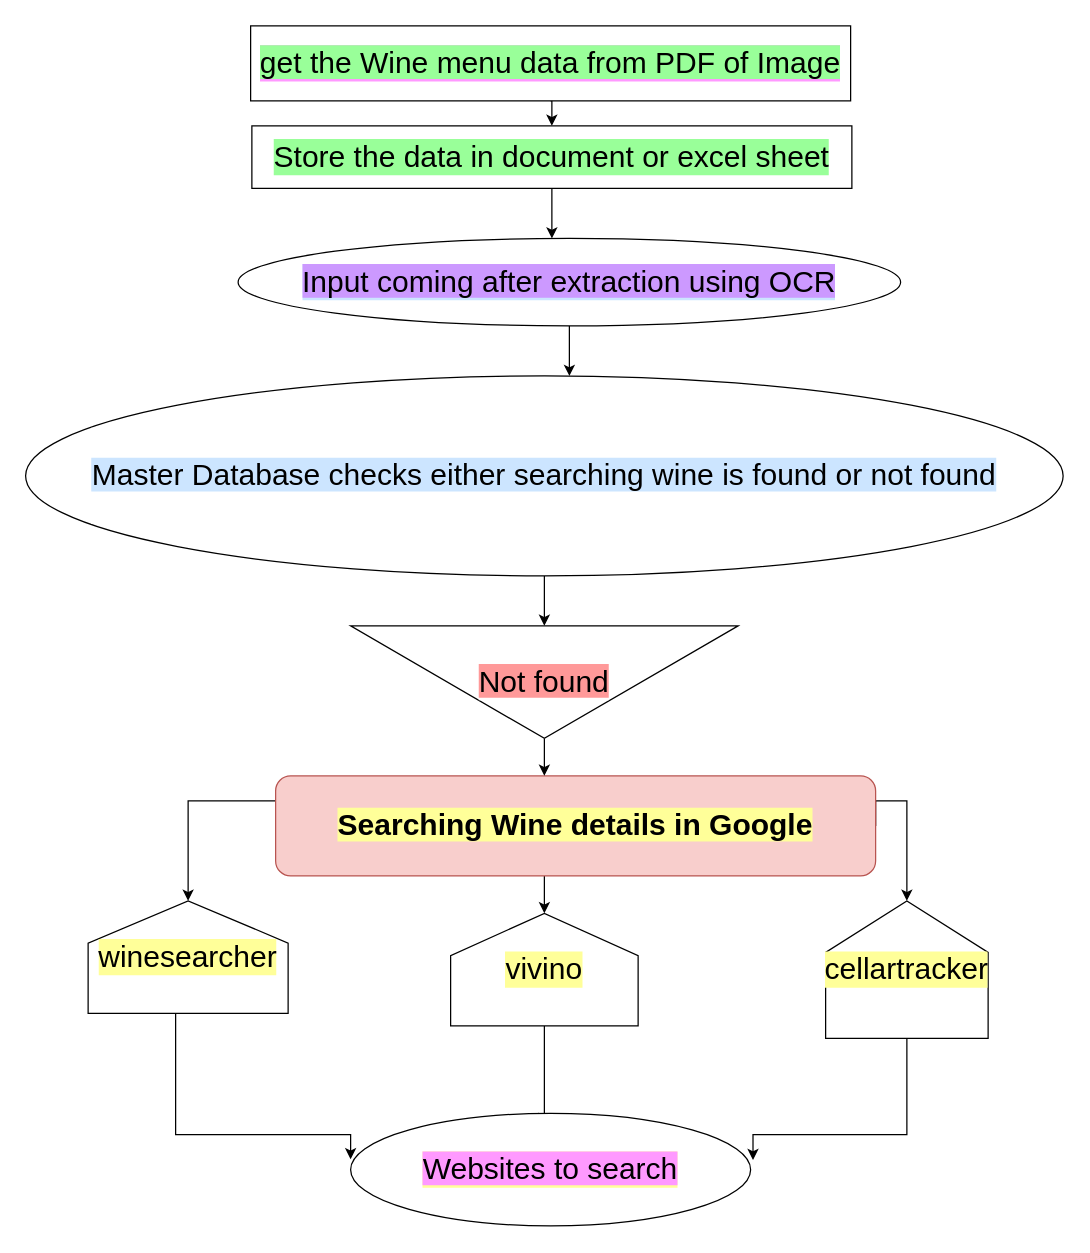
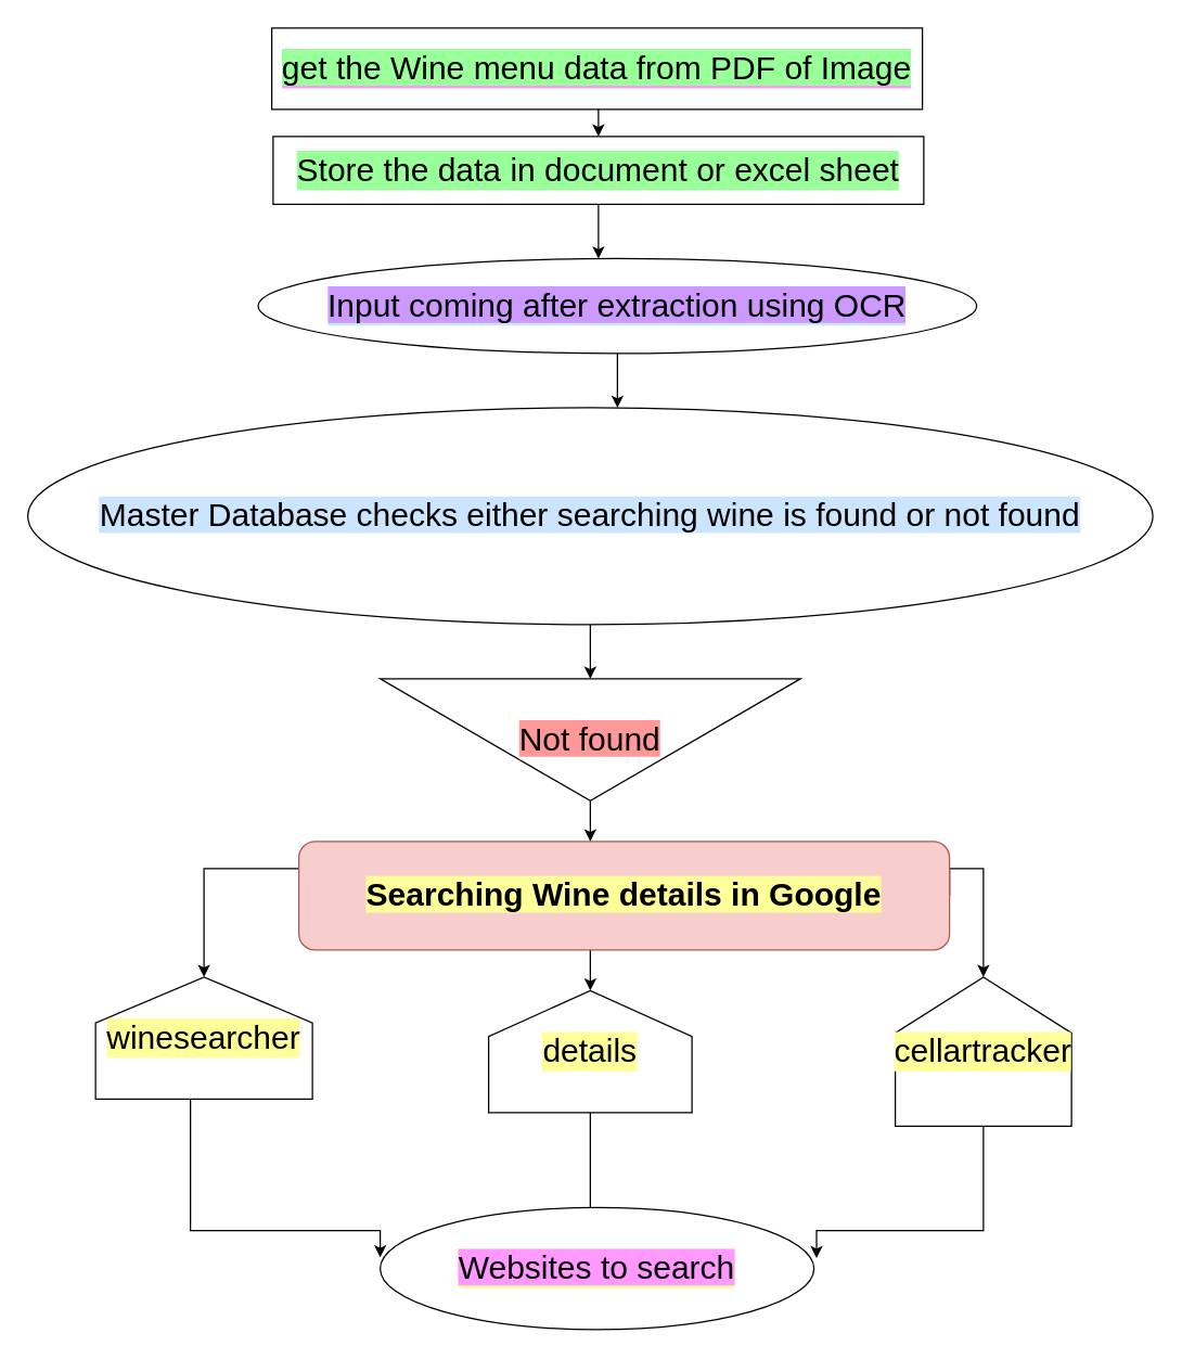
- <mxCell id="9" value="vivino" style="shape=offPageConnector;whiteSpace=wrap;html=1;labelBackgroundColor=#FFFF99;fontSize=24;direction=west;" vertex="1" parent="1"><mxGeometry x="360" y="730" width="150" height="90" as="geometry" /></mxCell>
+ <mxCell id="9" value="details" style="shape=offPageConnector;whiteSpace=wrap;html=1;labelBackgroundColor=#FFFF99;fontSize=24;direction=west;" vertex="1" parent="1"><mxGeometry x="360" y="730" width="150" height="90" as="geometry" /></mxCell>
